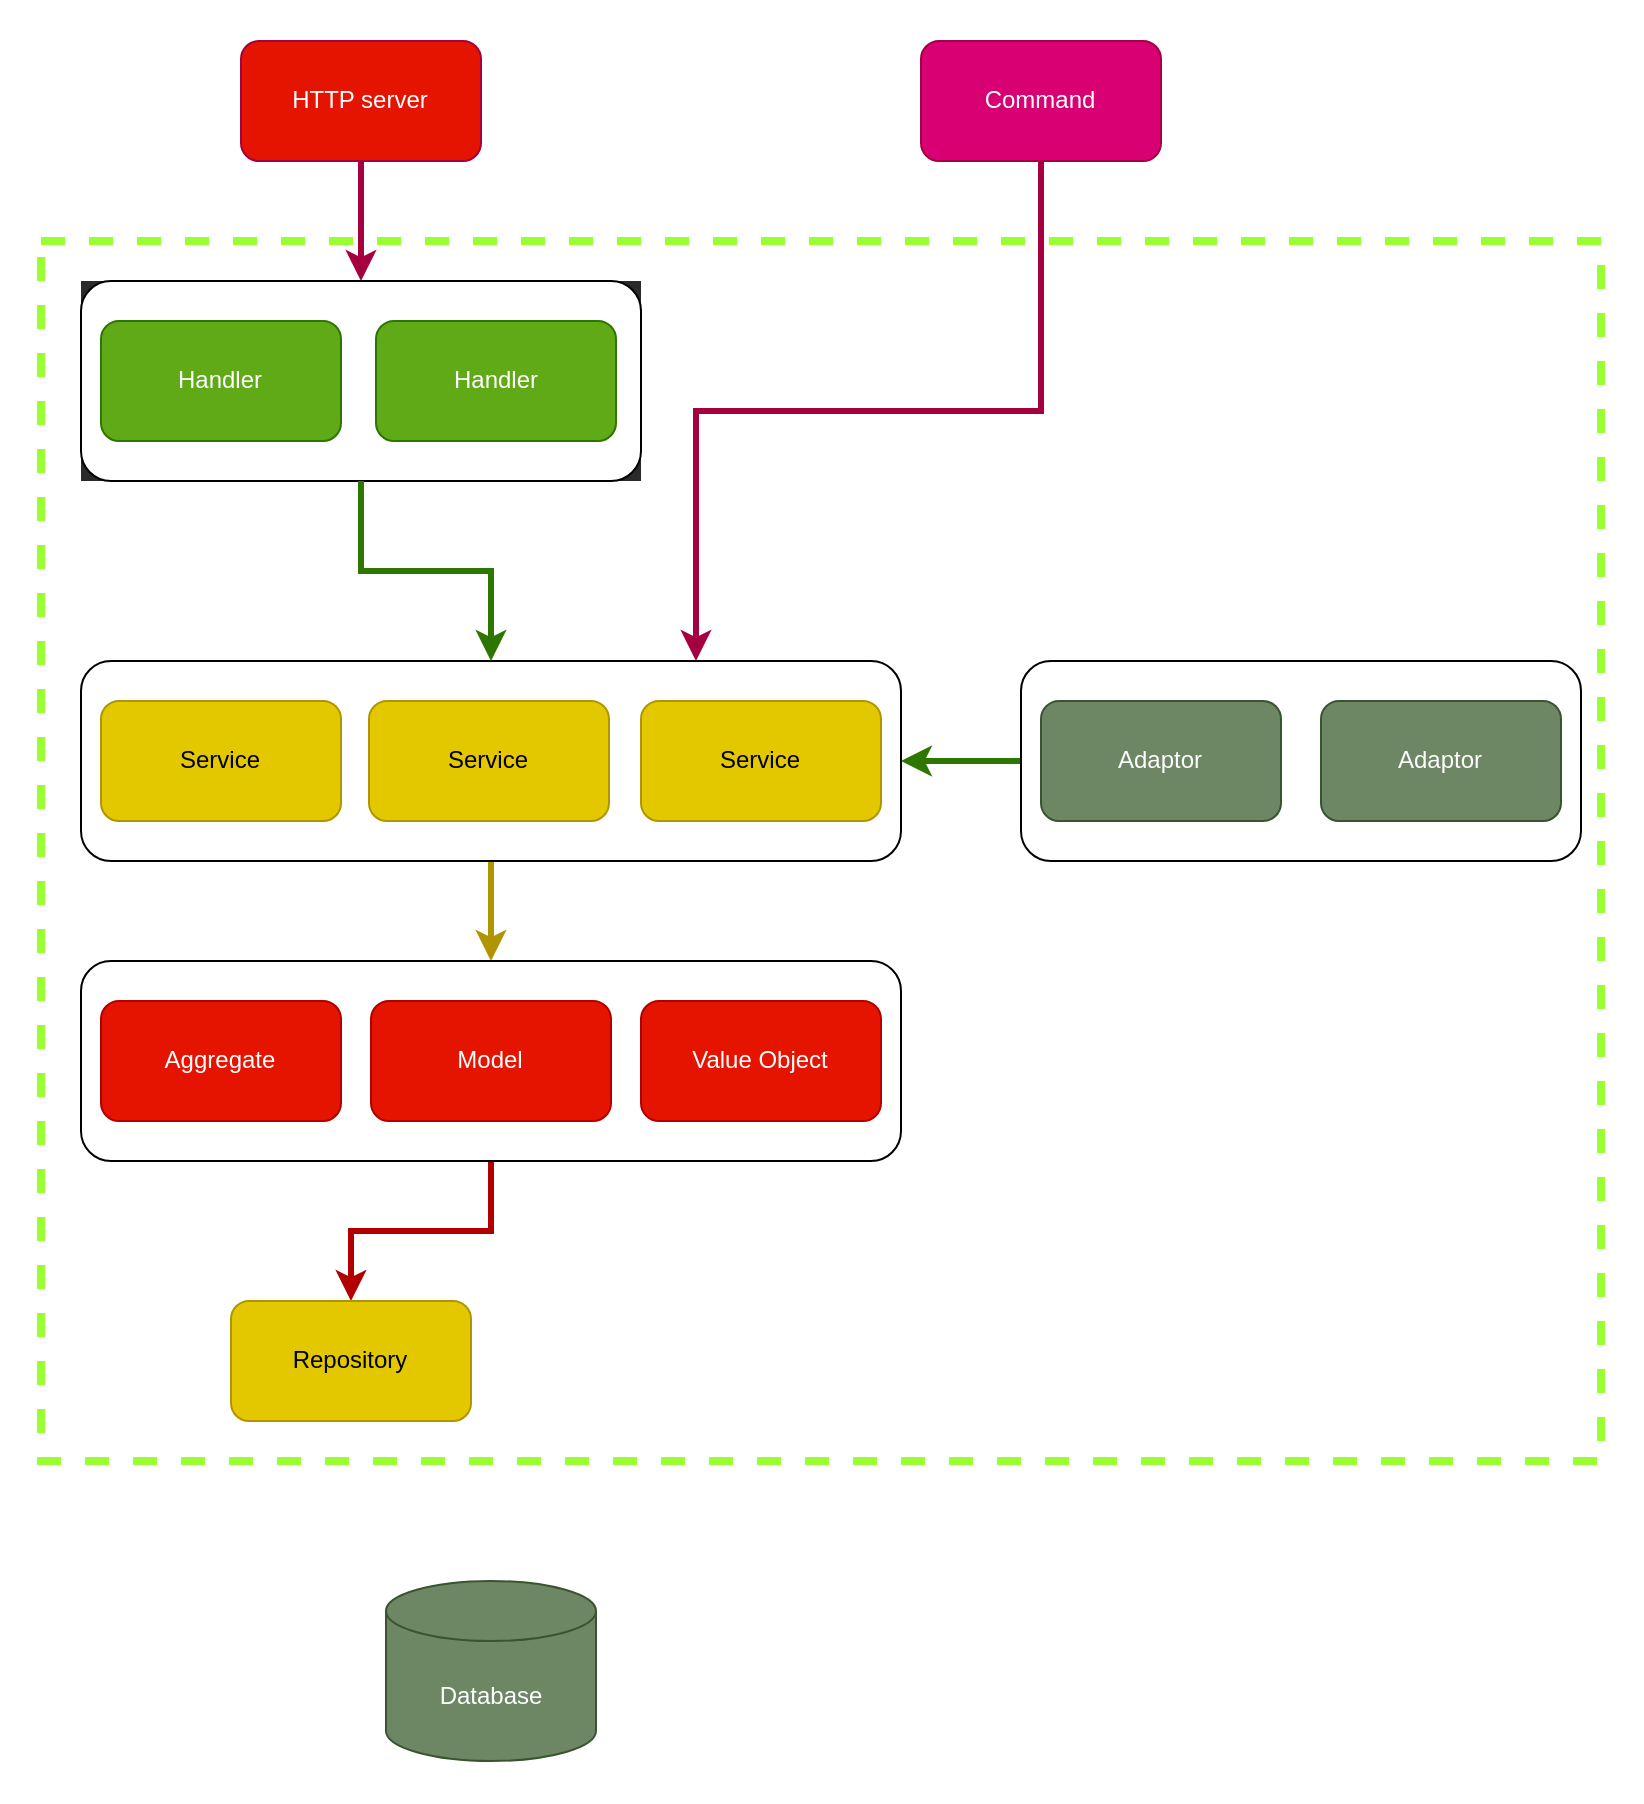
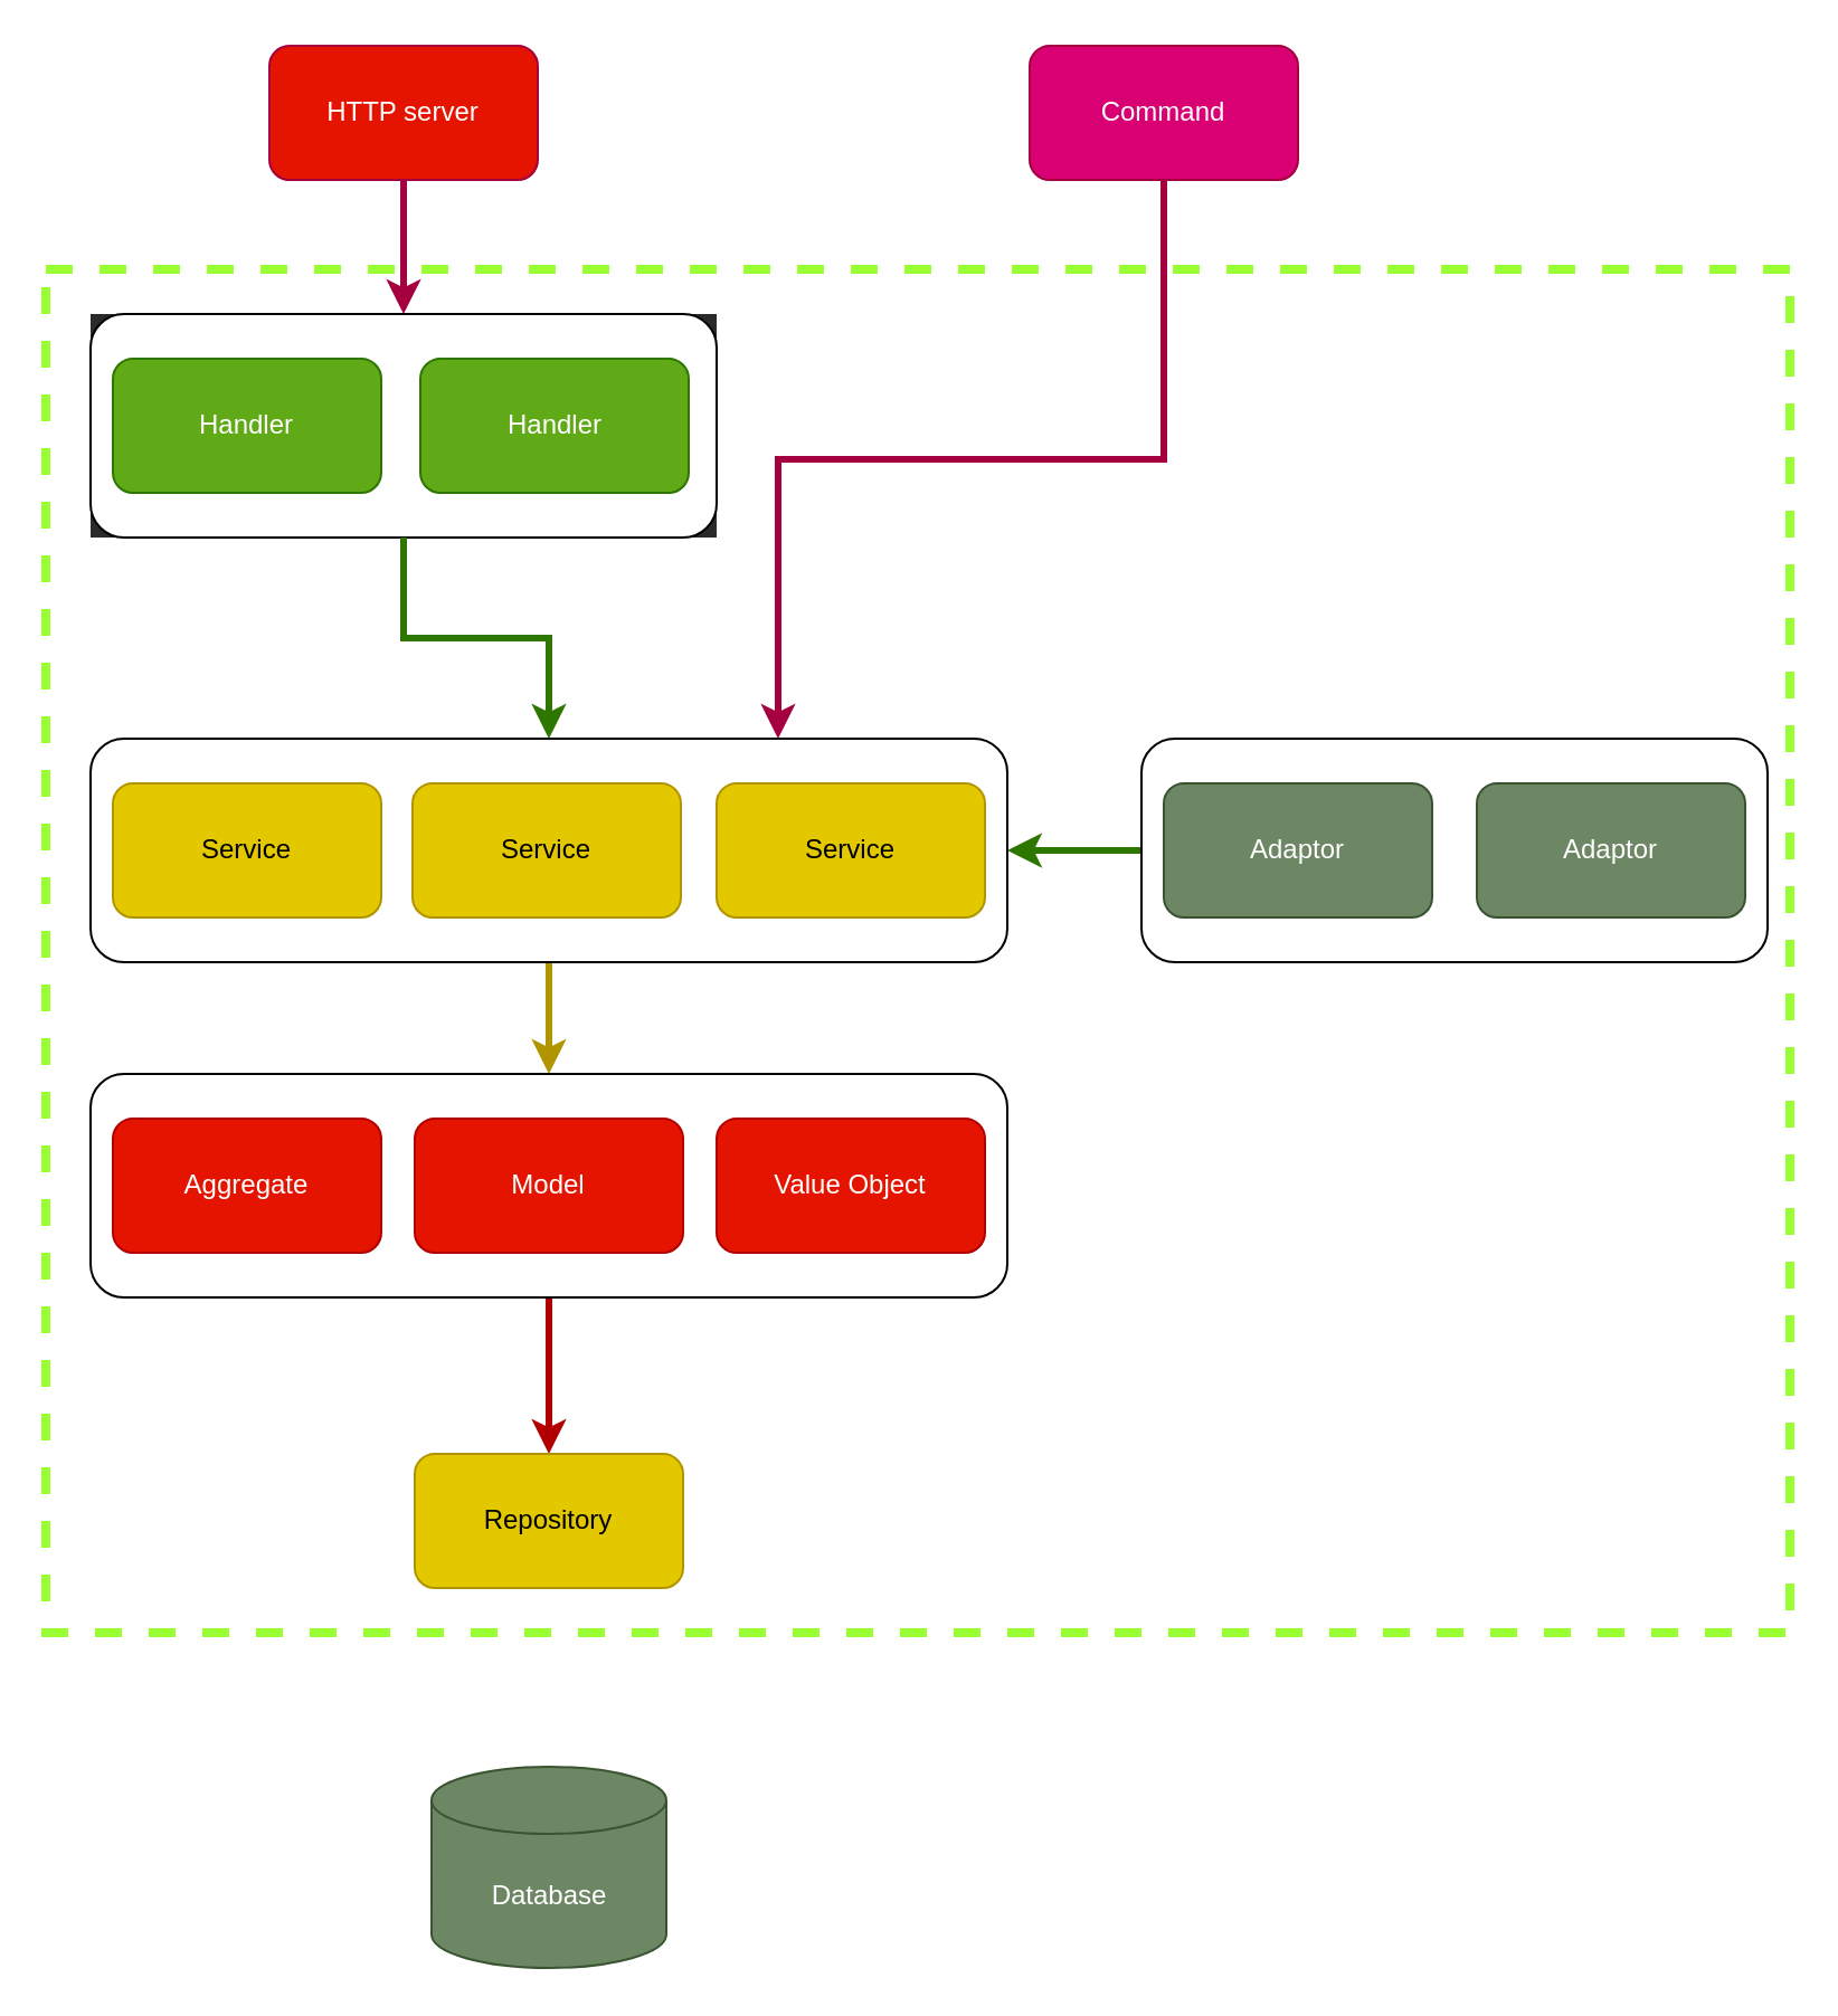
- <mxCell id="25" value="Repository" style="rounded=1;whiteSpace=wrap;html=1;fillColor=#e3c800;strokeColor=#B09500;fontColor=#000000;" vertex="1" parent="1"><mxGeometry x="115" y="650" width="120" height="60" as="geometry" /></mxCell>
+ <mxCell id="25" value="Repository" style="rounded=1;whiteSpace=wrap;html=1;fillColor=#e3c800;strokeColor=#B09500;fontColor=#000000;" vertex="1" parent="1"><mxGeometry x="185" y="650" width="120" height="60" as="geometry" /></mxCell>
